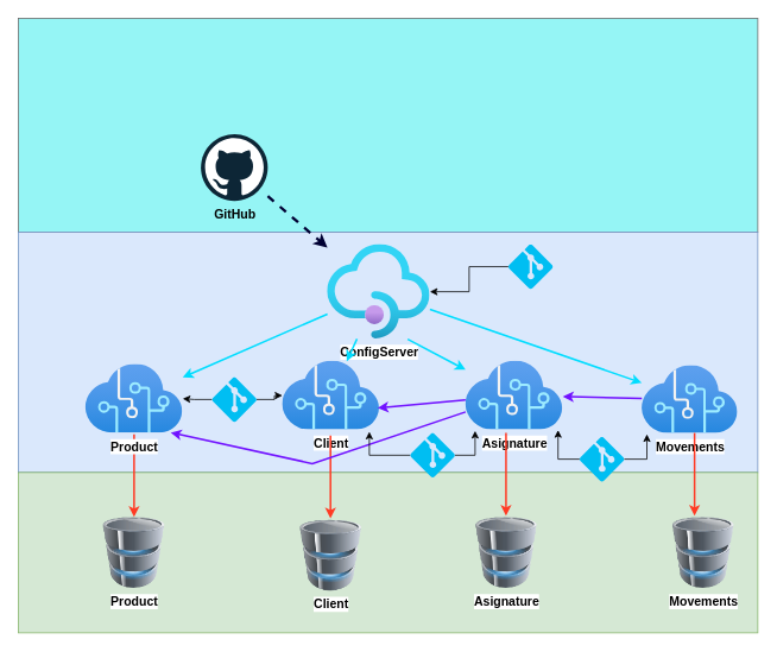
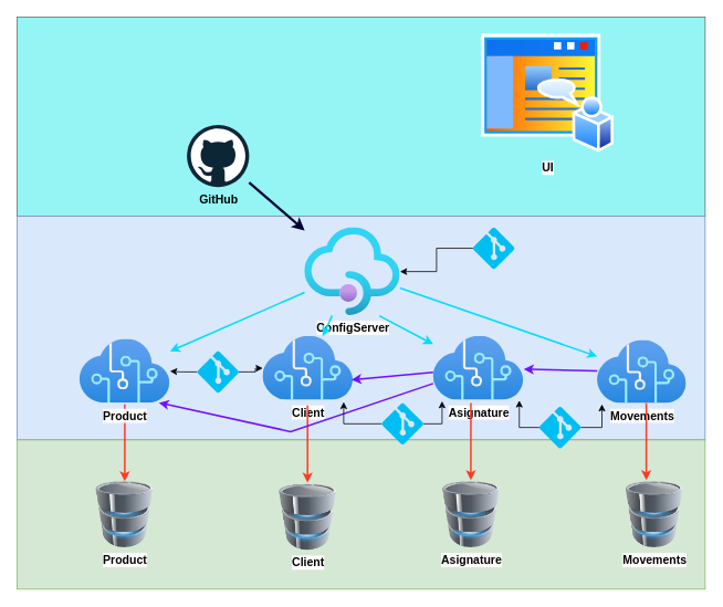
+ <mxCell id="27" value="&lt;font style=&quot;font-size: 14px&quot;&gt;&lt;b&gt;UI&lt;/b&gt;&lt;/font&gt;" style="aspect=fixed;perimeter=ellipsePerimeter;html=1;align=center;shadow=0;dashed=0;spacingTop=3;image;image=img/lib/active_directory/home_page.svg;fillColor=#95F5F5;" parent="1" vertex="1"><mxGeometry x="580" y="40" width="160" height="144" as="geometry" /></mxCell>
- <mxCell id="26" value="" style="endArrow=classic;html=1;rounded=0;fontColor=#FF142C;labelBackgroundColor=#FF142C;strokeColor=#000033;strokeWidth=3;dashed=1;" parent="1" source="25" target="13" edge="1"><mxGeometry width="50" height="50" relative="1" as="geometry"><mxPoint x="404.59" y="346.149" as="sourcePoint" /><mxPoint x="214.59" y="432.308" as="targetPoint" /></mxGeometry></mxCell>
+ <mxCell id="26" value="" style="endArrow=classic;html=1;rounded=0;fontColor=#FF142C;labelBackgroundColor=#FF142C;strokeColor=#000033;strokeWidth=3;" parent="1" source="25" target="13" edge="1"><mxGeometry width="50" height="50" relative="1" as="geometry"><mxPoint x="404.59" y="346.149" as="sourcePoint" /><mxPoint x="214.59" y="432.308" as="targetPoint" /></mxGeometry></mxCell>
